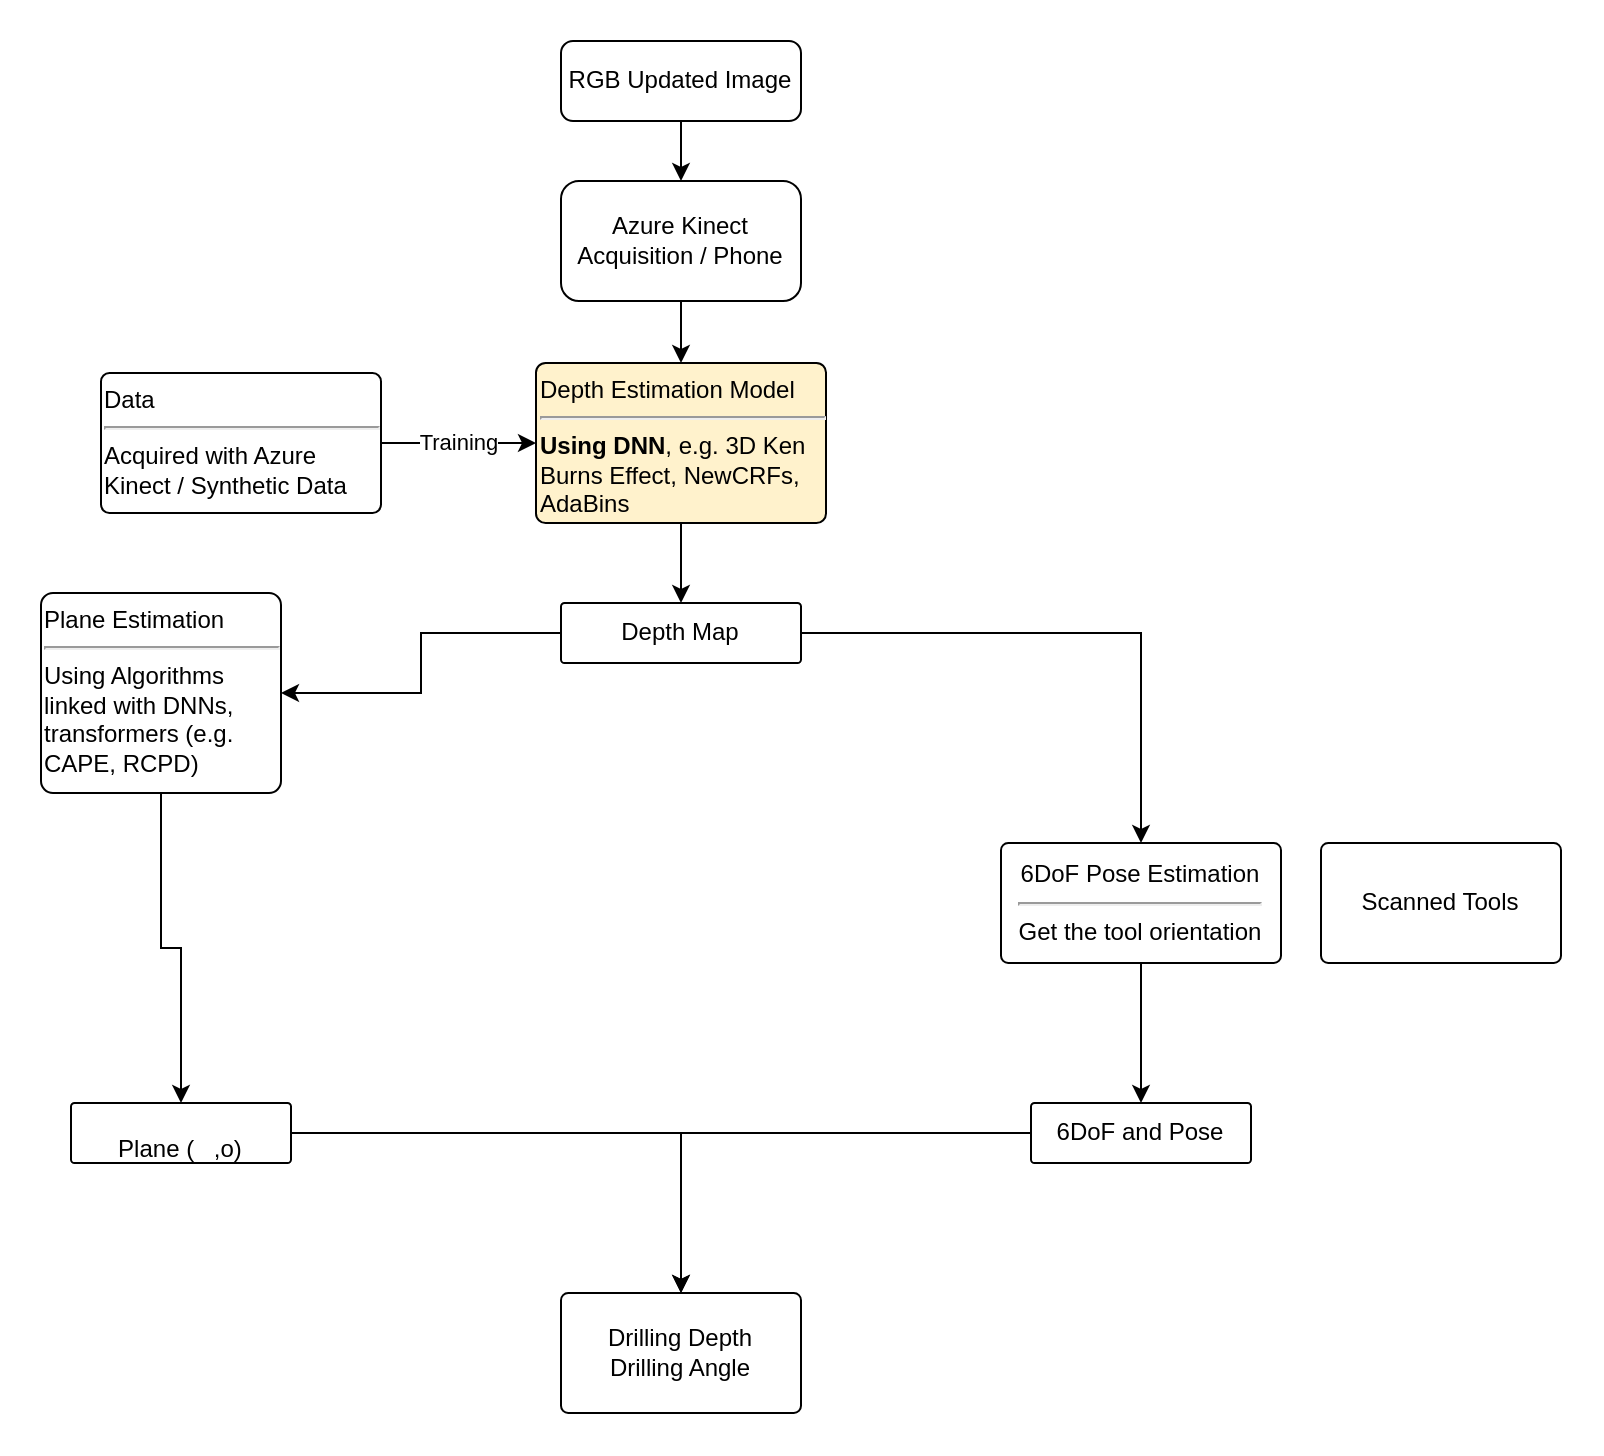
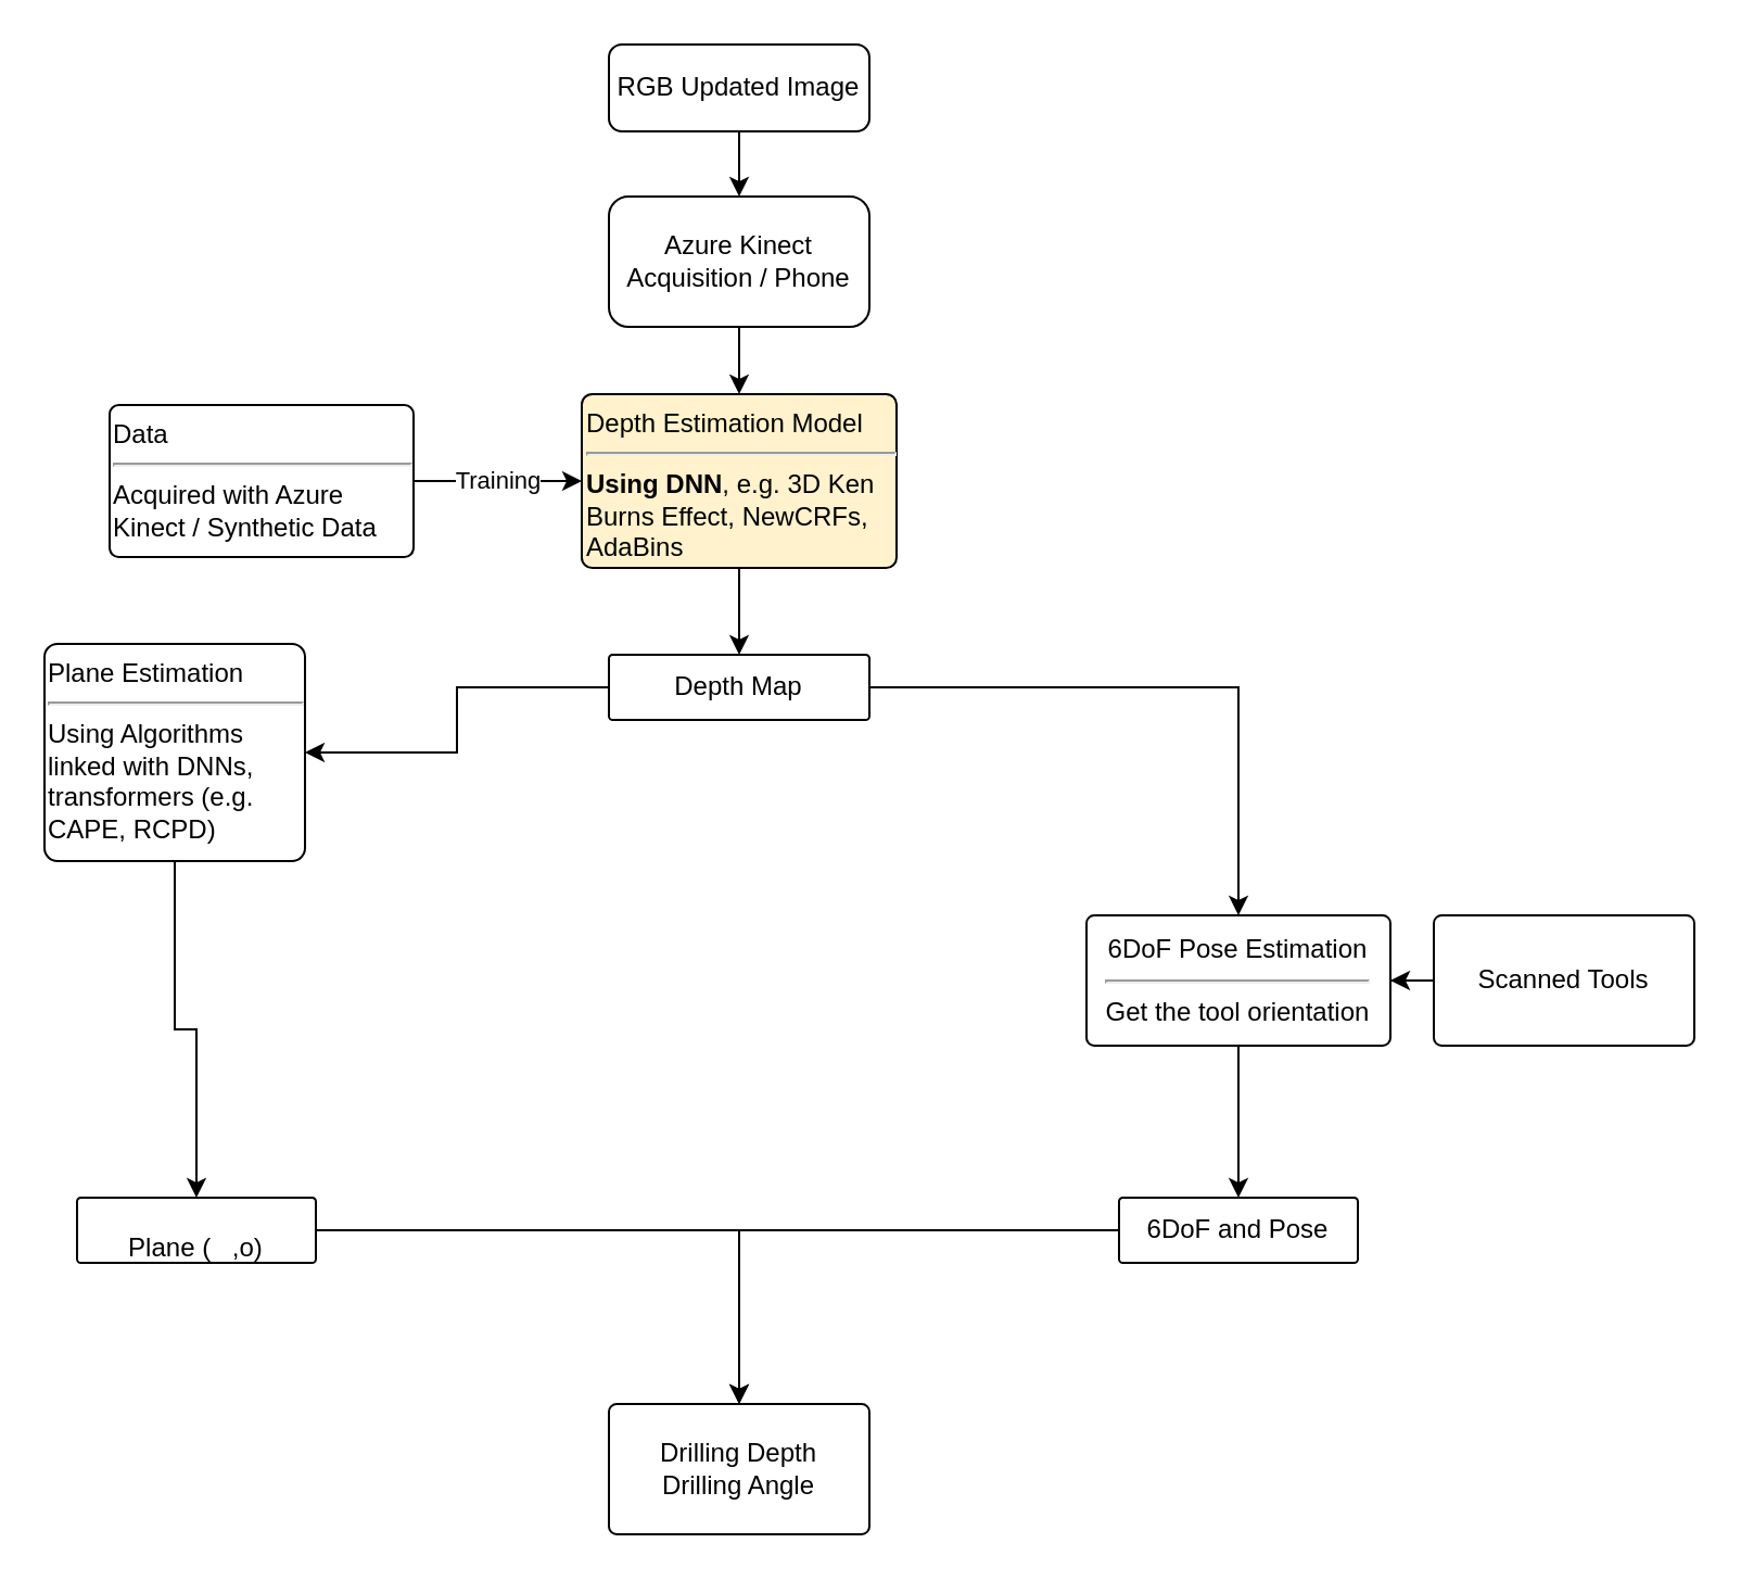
+ <mxCell id="20" style="edgeStyle=orthogonalEdgeStyle;rounded=0;orthogonalLoop=1;jettySize=auto;html=1;entryX=1;entryY=0.5;entryDx=0;entryDy=0;" edge="1" parent="1" source="21" target="16"><mxGeometry relative="1" as="geometry" /></mxCell>
